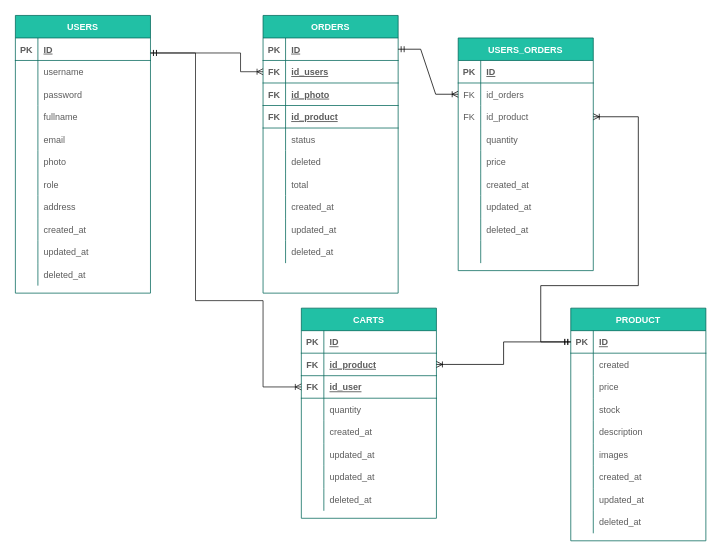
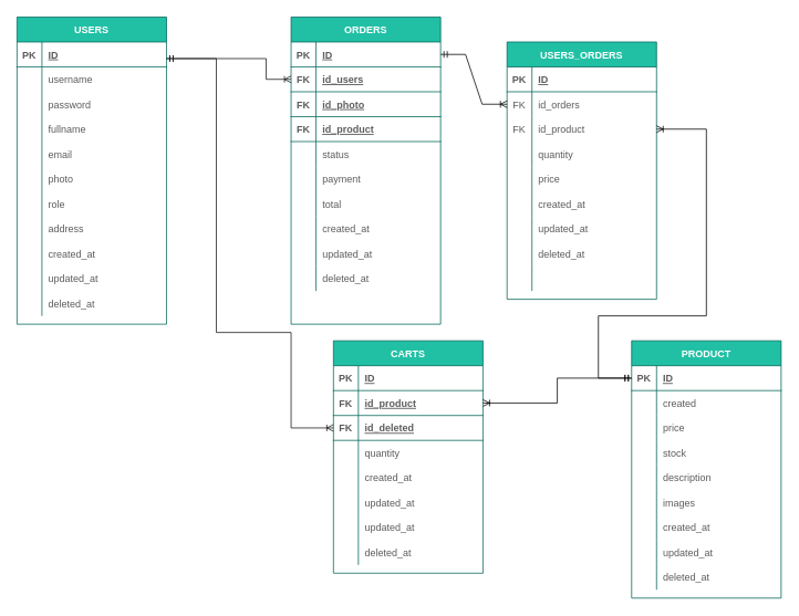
- <mxCell id="107" value="deleted" style="shape=partialRectangle;connectable=0;fillColor=none;top=0;left=0;bottom=0;right=0;align=left;spacingLeft=6;overflow=hidden;strokeColor=#006658;fontColor=#5C5C5C;" parent="105" vertex="1"><mxGeometry x="30" width="150" height="30" as="geometry"><mxRectangle width="150" height="30" as="alternateBounds" /></mxGeometry></mxCell>
+ <mxCell id="107" value="payment" style="shape=partialRectangle;connectable=0;fillColor=none;top=0;left=0;bottom=0;right=0;align=left;spacingLeft=6;overflow=hidden;strokeColor=#006658;fontColor=#5C5C5C;" parent="105" vertex="1"><mxGeometry x="30" width="150" height="30" as="geometry"><mxRectangle width="150" height="30" as="alternateBounds" /></mxGeometry></mxCell>
- <mxCell id="73" value="id_user" style="shape=partialRectangle;connectable=0;fillColor=none;top=0;left=0;bottom=0;right=0;align=left;spacingLeft=6;fontStyle=5;overflow=hidden;strokeColor=#006658;fontColor=#5C5C5C;" parent="71" vertex="1"><mxGeometry x="30" width="150" height="30" as="geometry"><mxRectangle width="150" height="30" as="alternateBounds" /></mxGeometry></mxCell>
+ <mxCell id="73" value="id_deleted" style="shape=partialRectangle;connectable=0;fillColor=none;top=0;left=0;bottom=0;right=0;align=left;spacingLeft=6;fontStyle=5;overflow=hidden;strokeColor=#006658;fontColor=#5C5C5C;" parent="71" vertex="1"><mxGeometry x="30" width="150" height="30" as="geometry"><mxRectangle width="150" height="30" as="alternateBounds" /></mxGeometry></mxCell>
